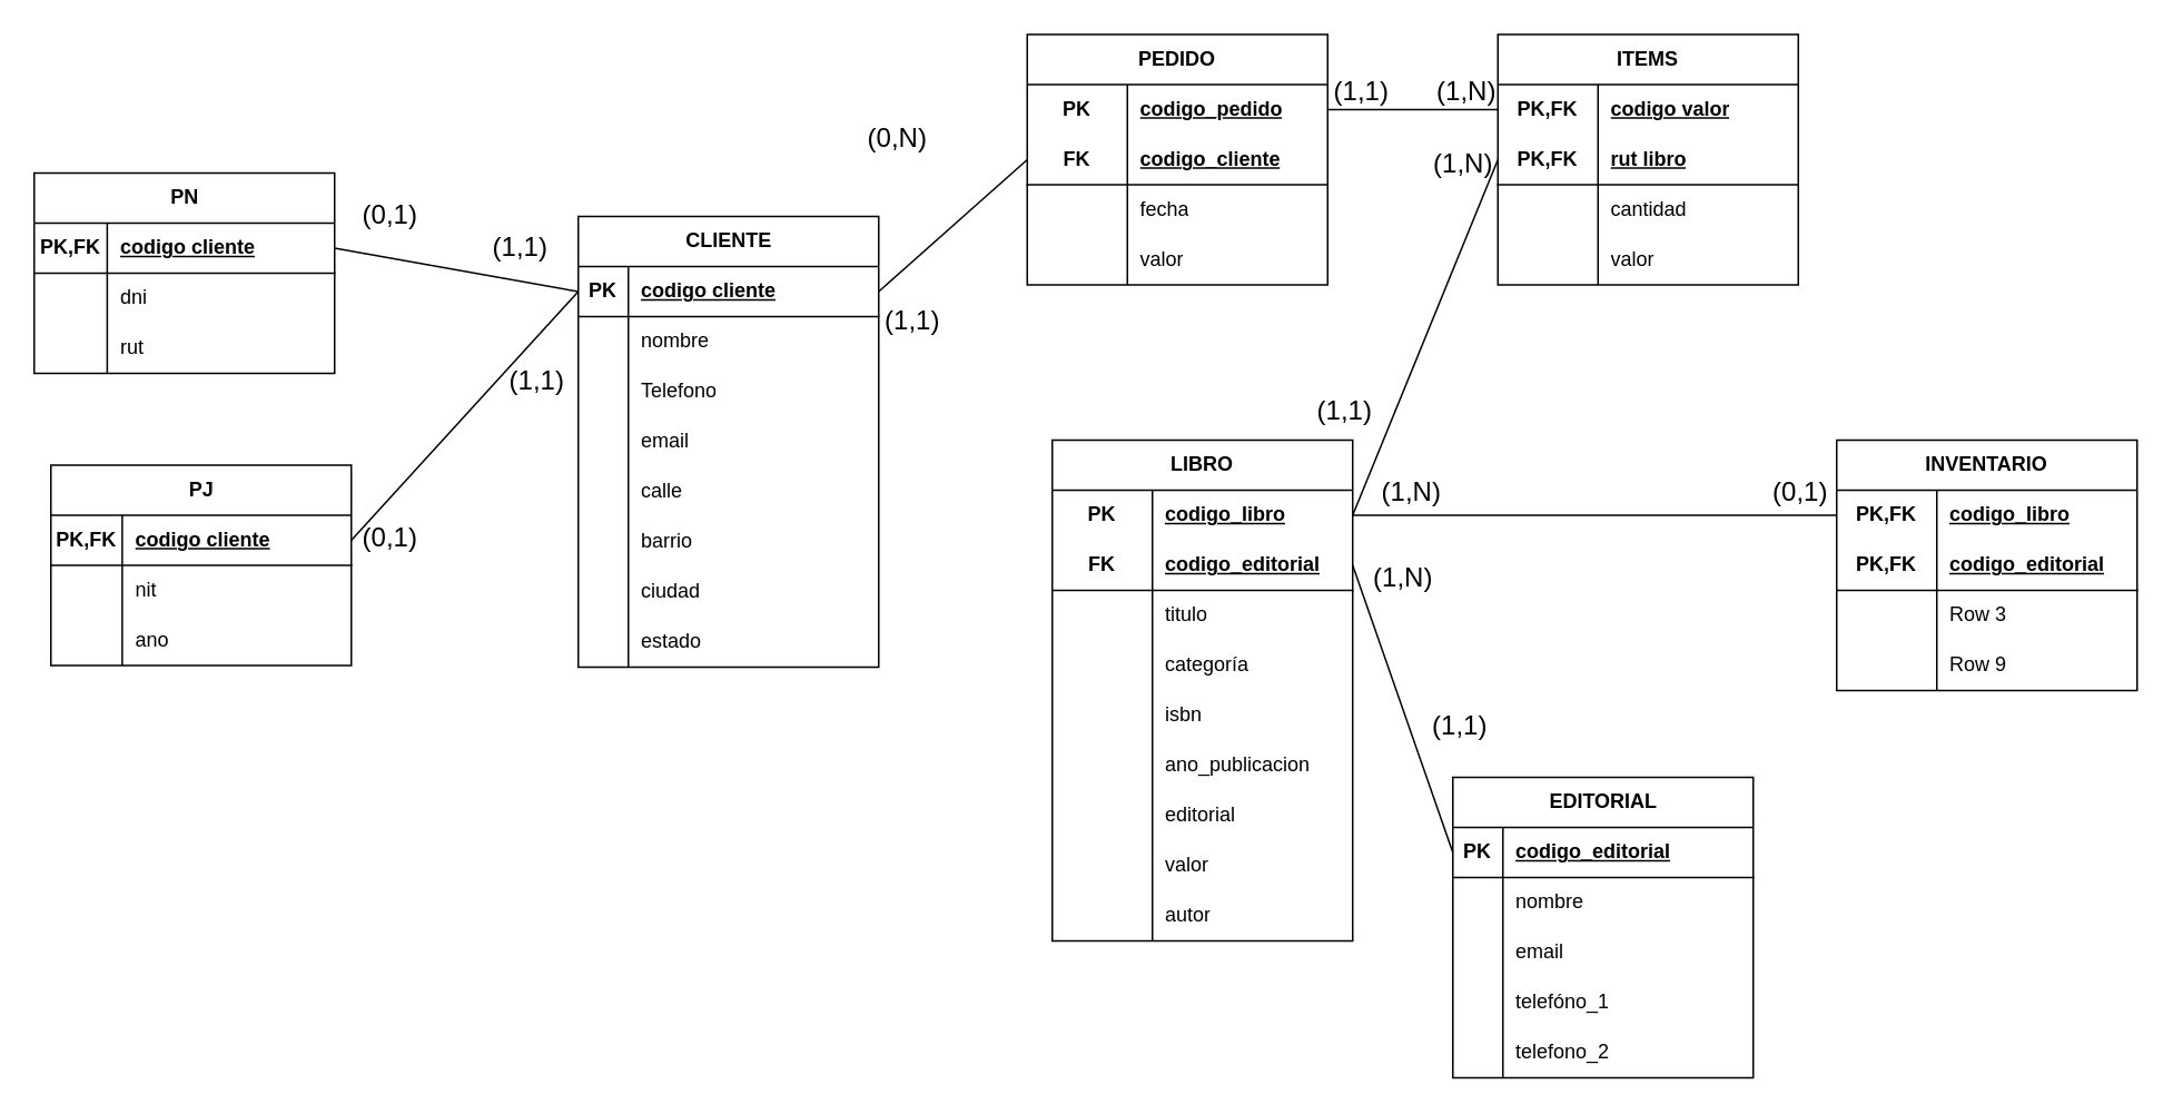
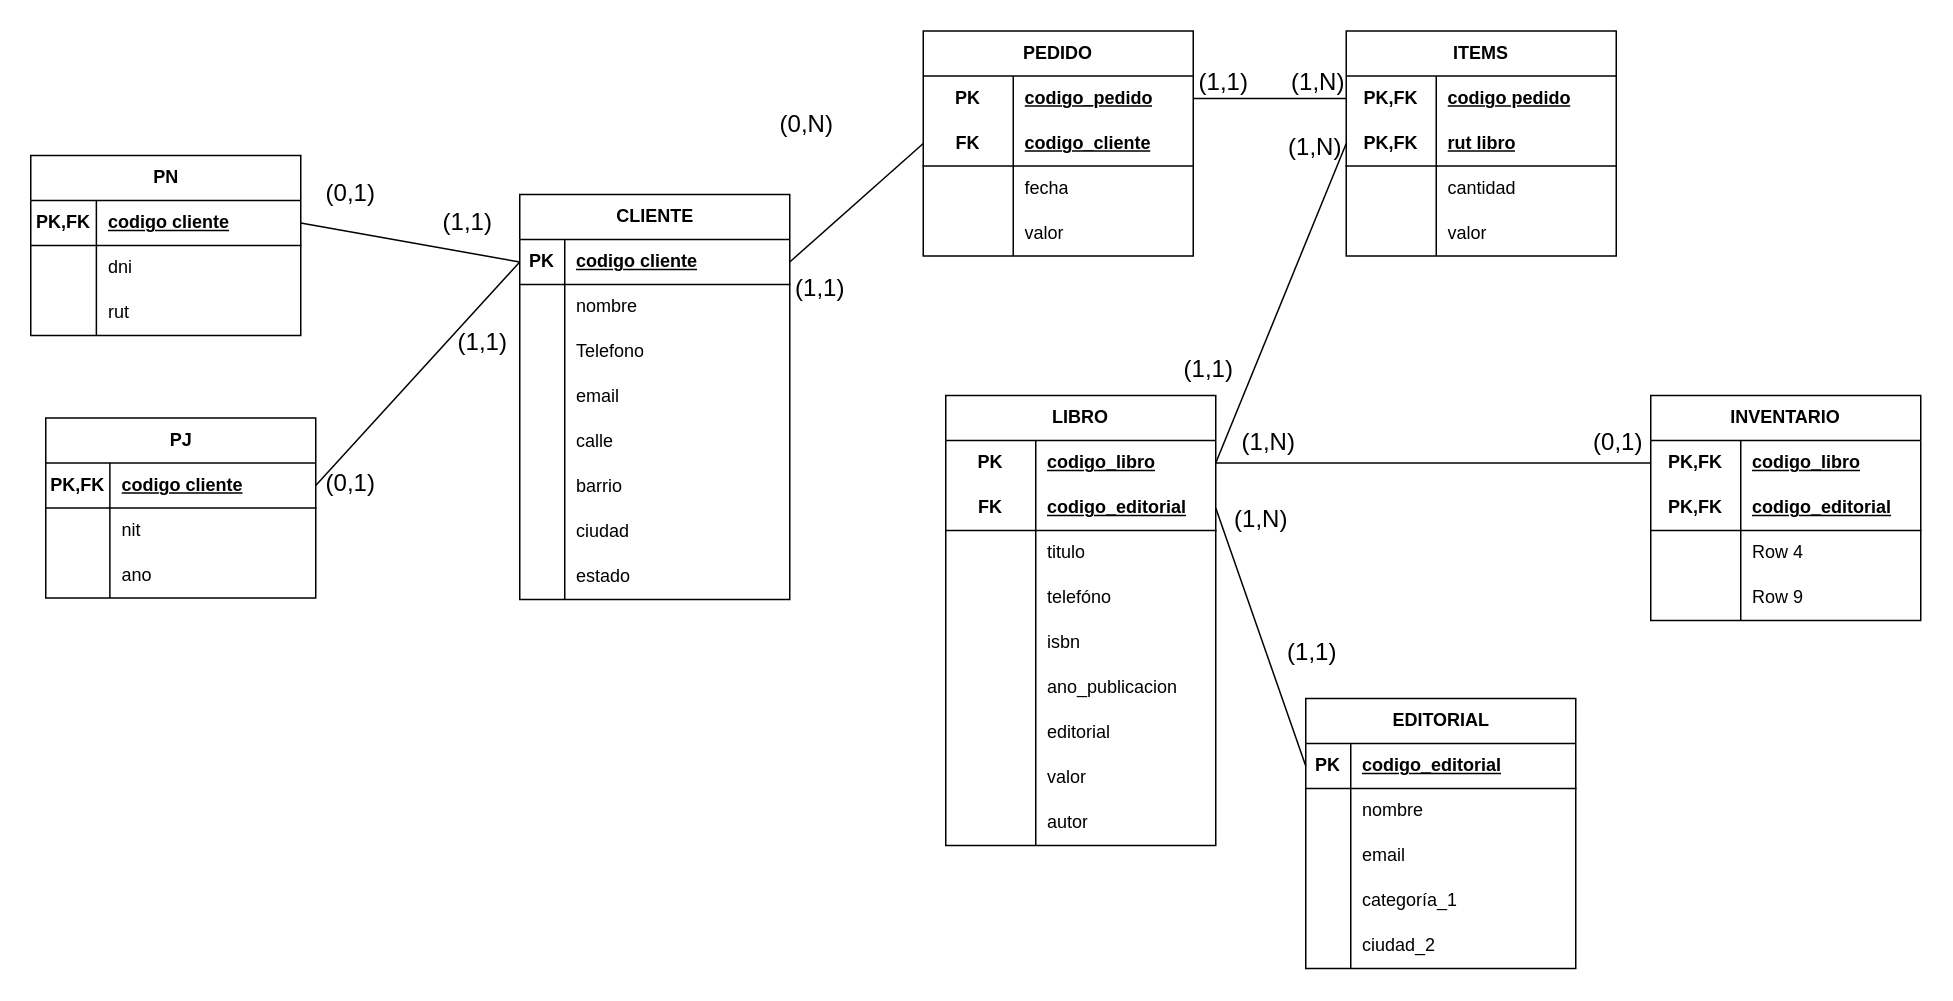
- <mxCell id="100" value="codigo valor" style="shape=partialRectangle;connectable=0;fillColor=none;top=0;left=0;bottom=0;right=0;align=left;spacingLeft=6;fontStyle=5;overflow=hidden;html=1;whiteSpace=wrap;" vertex="1" parent="98"><mxGeometry x="60" width="120" height="30" as="geometry"><mxRectangle width="120" height="30" as="alternateBounds" /></mxGeometry></mxCell>
+ <mxCell id="100" value="codigo pedido" style="shape=partialRectangle;connectable=0;fillColor=none;top=0;left=0;bottom=0;right=0;align=left;spacingLeft=6;fontStyle=5;overflow=hidden;html=1;whiteSpace=wrap;" vertex="1" parent="98"><mxGeometry x="60" width="120" height="30" as="geometry"><mxRectangle width="120" height="30" as="alternateBounds" /></mxGeometry></mxCell>
- <mxCell id="93" value="Row 3" style="shape=partialRectangle;connectable=0;fillColor=none;top=0;left=0;bottom=0;right=0;align=left;spacingLeft=6;overflow=hidden;html=1;whiteSpace=wrap;" vertex="1" parent="91"><mxGeometry x="60" width="120" height="30" as="geometry"><mxRectangle width="120" height="30" as="alternateBounds" /></mxGeometry></mxCell>
+ <mxCell id="93" value="Row 4" style="shape=partialRectangle;connectable=0;fillColor=none;top=0;left=0;bottom=0;right=0;align=left;spacingLeft=6;overflow=hidden;html=1;whiteSpace=wrap;" vertex="1" parent="91"><mxGeometry x="60" width="120" height="30" as="geometry"><mxRectangle width="120" height="30" as="alternateBounds" /></mxGeometry></mxCell>
- <mxCell id="68" value="categoría" style="shape=partialRectangle;connectable=0;fillColor=none;top=0;left=0;bottom=0;right=0;align=left;spacingLeft=6;overflow=hidden;html=1;whiteSpace=wrap;" vertex="1" parent="66"><mxGeometry x="60" width="120" height="30" as="geometry"><mxRectangle width="120" height="30" as="alternateBounds" /></mxGeometry></mxCell>
+ <mxCell id="68" value="telefóno" style="shape=partialRectangle;connectable=0;fillColor=none;top=0;left=0;bottom=0;right=0;align=left;spacingLeft=6;overflow=hidden;html=1;whiteSpace=wrap;" vertex="1" parent="66"><mxGeometry x="60" width="120" height="30" as="geometry"><mxRectangle width="120" height="30" as="alternateBounds" /></mxGeometry></mxCell>
- <mxCell id="39" value="telefóno_1" style="shape=partialRectangle;connectable=0;fillColor=none;top=0;left=0;bottom=0;right=0;align=left;spacingLeft=6;overflow=hidden;whiteSpace=wrap;html=1;" vertex="1" parent="37"><mxGeometry x="30" width="150" height="30" as="geometry"><mxRectangle width="150" height="30" as="alternateBounds" /></mxGeometry></mxCell>
+ <mxCell id="39" value="categoría_1" style="shape=partialRectangle;connectable=0;fillColor=none;top=0;left=0;bottom=0;right=0;align=left;spacingLeft=6;overflow=hidden;whiteSpace=wrap;html=1;" vertex="1" parent="37"><mxGeometry x="30" width="150" height="30" as="geometry"><mxRectangle width="150" height="30" as="alternateBounds" /></mxGeometry></mxCell>
- <mxCell id="42" value="telefono_2" style="shape=partialRectangle;connectable=0;fillColor=none;top=0;left=0;bottom=0;right=0;align=left;spacingLeft=6;overflow=hidden;whiteSpace=wrap;html=1;" vertex="1" parent="40"><mxGeometry x="30" width="150" height="30" as="geometry"><mxRectangle width="150" height="30" as="alternateBounds" /></mxGeometry></mxCell>
+ <mxCell id="42" value="ciudad_2" style="shape=partialRectangle;connectable=0;fillColor=none;top=0;left=0;bottom=0;right=0;align=left;spacingLeft=6;overflow=hidden;whiteSpace=wrap;html=1;" vertex="1" parent="40"><mxGeometry x="30" width="150" height="30" as="geometry"><mxRectangle width="150" height="30" as="alternateBounds" /></mxGeometry></mxCell>
